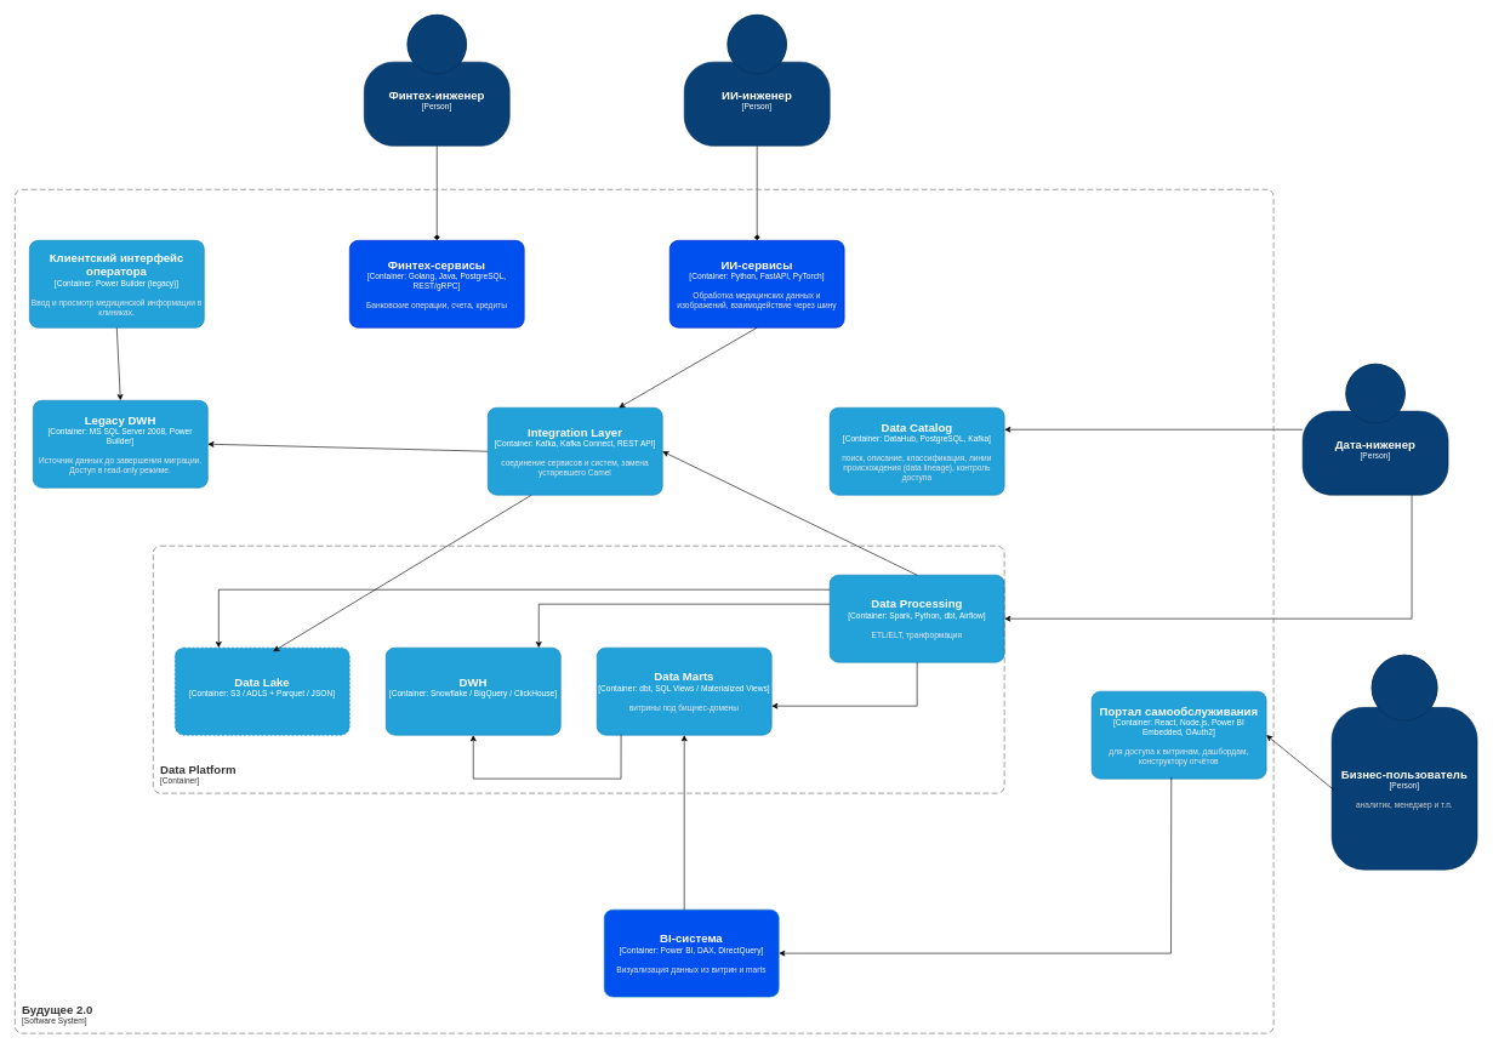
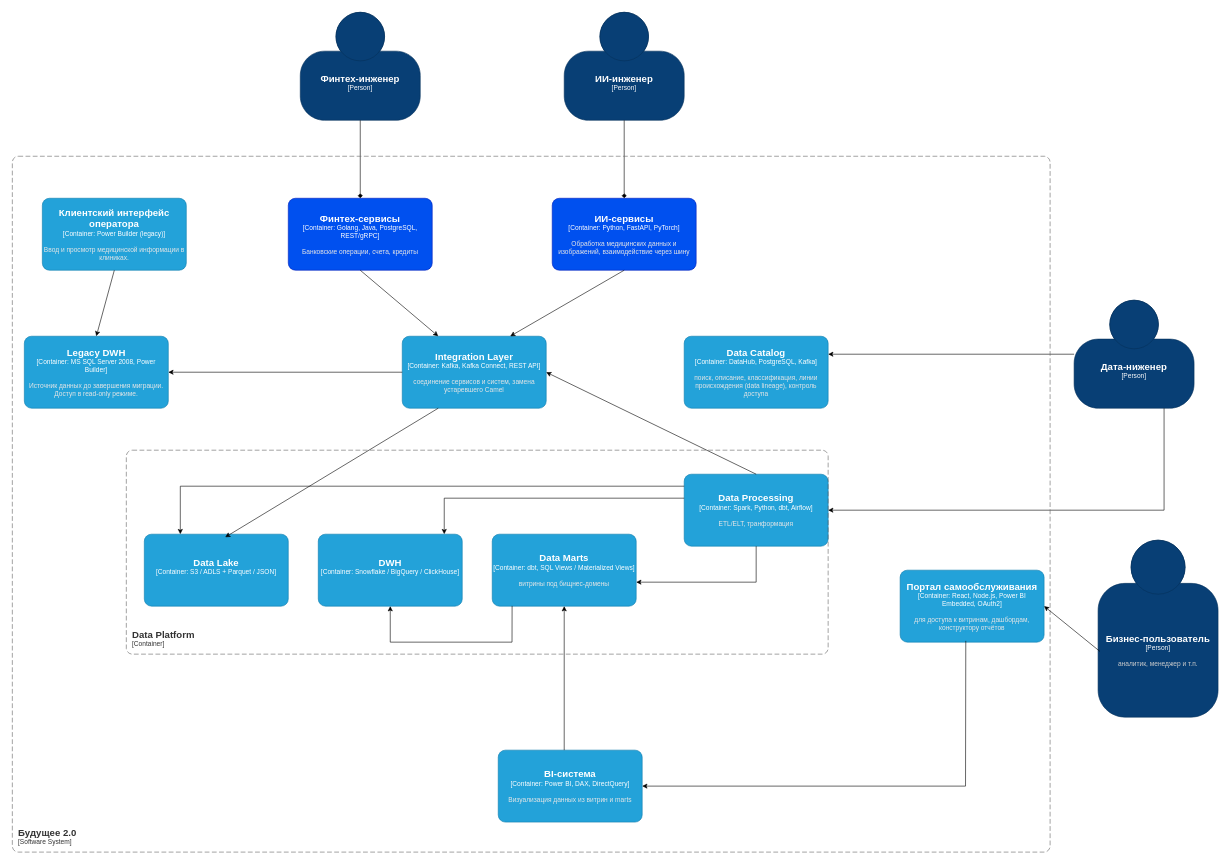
- <mxCell id="16" value="&lt;font style=&quot;font-size: 16px&quot;&gt;&lt;b&gt;Клиентский интерфейс оператора&lt;/b&gt;&lt;/font&gt;&lt;div&gt;[Container: Power Builder (legacy)]&lt;/div&gt;&lt;br&gt;&lt;div&gt;&lt;font style=&quot;font-size: 11px&quot;&gt;&lt;font color=&quot;#E6E6E6&quot;&gt;Ввод и просмотр медицинской информации в клиниках.&lt;/font&gt;&lt;/div&gt;" style="rounded=1;whiteSpace=wrap;html=1;fontSize=11;labelBackgroundColor=none;fillColor=#23A2D9;fontColor=#ffffff;align=center;arcSize=10;strokeColor=#0E7DAD;metaEdit=1;resizable=0;points=[[0.25,0,0],[0.5,0,0],[0.75,0,0],[1,0.25,0],[1,0.5,0],[1,0.75,0],[0.75,1,0],[0.5,1,0],[0.25,1,0],[0,0.75,0],[0,0.5,0],[0,0.25,0]];" vertex="1" parent="1"><mxGeometry x="40" y="330" width="240" height="120" as="geometry" /></mxCell>
+ <mxCell id="16" value="&lt;font style=&quot;font-size: 16px&quot;&gt;&lt;b&gt;Клиентский интерфейс оператора&lt;/b&gt;&lt;/font&gt;&lt;div&gt;[Container: Power Builder (legacy)]&lt;/div&gt;&lt;br&gt;&lt;div&gt;&lt;font style=&quot;font-size: 11px&quot;&gt;&lt;font color=&quot;#E6E6E6&quot;&gt;Ввод и просмотр медицинской информации в клиниках.&lt;/font&gt;&lt;/div&gt;" style="rounded=1;whiteSpace=wrap;html=1;fontSize=11;labelBackgroundColor=none;fillColor=#23A2D9;fontColor=#ffffff;align=center;arcSize=10;strokeColor=#0E7DAD;metaEdit=1;resizable=0;points=[[0.25,0,0],[0.5,0,0],[0.75,0,0],[1,0.25,0],[1,0.5,0],[1,0.75,0],[0.75,1,0],[0.5,1,0],[0.25,1,0],[0,0.75,0],[0,0.5,0],[0,0.25,0]];" vertex="1" parent="1"><mxGeometry x="70" y="330" width="240" height="120" as="geometry" /></mxCell>
+ <mxCell id="20" value="" style="endArrow=classic;html=1;rounded=0;exitX=0.5;exitY=1;exitDx=0;exitDy=0;exitPerimeter=0;entryX=0.25;entryY=0;entryDx=0;entryDy=0;entryPerimeter=0;" edge="1" parent="1" source="13" target="11"><mxGeometry width="50" height="50" relative="1" as="geometry"><mxPoint x="1060" y="830" as="sourcePoint" /><mxPoint x="1110" y="780" as="targetPoint" /></mxGeometry></mxCell>
- <mxCell id="14" value="&lt;font style=&quot;font-size: 16px&quot;&gt;&lt;b&gt;Legacy DWH&lt;/b&gt;&lt;/font&gt;&lt;div&gt;[Container: MS SQL Server 2008, Power Builder]&lt;/div&gt;&lt;br&gt;&lt;div&gt;&lt;font style=&quot;font-size: 11px&quot;&gt;&lt;font color=&quot;#E6E6E6&quot;&gt; Источник данных до завершения миграции. Доступ в read-only режиме.&lt;/font&gt;&lt;/div&gt;" style="rounded=1;whiteSpace=wrap;html=1;fontSize=11;labelBackgroundColor=none;fillColor=#23A2D9;fontColor=#ffffff;align=center;arcSize=10;strokeColor=#0E7DAD;metaEdit=1;resizable=0;points=[[0.25,0,0],[0.5,0,0],[0.75,0,0],[1,0.25,0],[1,0.5,0],[1,0.75,0],[0.75,1,0],[0.5,1,0],[0.25,1,0],[0,0.75,0],[0,0.5,0],[0,0.25,0]];" vertex="1" parent="1"><mxGeometry x="45" y="550" width="240" height="120" as="geometry" /></mxCell>
+ <mxCell id="14" value="&lt;font style=&quot;font-size: 16px&quot;&gt;&lt;b&gt;Legacy DWH&lt;/b&gt;&lt;/font&gt;&lt;div&gt;[Container: MS SQL Server 2008, Power Builder]&lt;/div&gt;&lt;br&gt;&lt;div&gt;&lt;font style=&quot;font-size: 11px&quot;&gt;&lt;font color=&quot;#E6E6E6&quot;&gt; Источник данных до завершения миграции. Доступ в read-only режиме.&lt;/font&gt;&lt;/div&gt;" style="rounded=1;whiteSpace=wrap;html=1;fontSize=11;labelBackgroundColor=none;fillColor=#23A2D9;fontColor=#ffffff;align=center;arcSize=10;strokeColor=#0E7DAD;metaEdit=1;resizable=0;points=[[0.25,0,0],[0.5,0,0],[0.75,0,0],[1,0.25,0],[1,0.5,0],[1,0.75,0],[0.75,1,0],[0.5,1,0],[0.25,1,0],[0,0.75,0],[0,0.5,0],[0,0.25,0]];" vertex="1" parent="1"><mxGeometry x="40" y="560" width="240" height="120" as="geometry" /></mxCell>
- <mxCell id="6" value="&lt;font style=&quot;font-size: 16px&quot;&gt;&lt;b&gt;Data Lake&lt;/b&gt;&lt;/font&gt;&lt;div&gt;[Container: S3 / ADLS + Parquet / JSON]&lt;/div&gt;&lt;br&gt;&lt;div&gt;&lt;font style=&quot;font-size: 11px&quot;&gt;&lt;font color=&quot;#E6E6E6&quot;&gt;&lt;/font&gt;&lt;/div&gt;" style="rounded=1;whiteSpace=wrap;html=1;fontSize=11;labelBackgroundColor=none;fillColor=#23A2D9;fontColor=#ffffff;align=center;arcSize=10;strokeColor=#0E7DAD;metaEdit=1;resizable=0;points=[[0.25,0,0],[0.5,0,0],[0.75,0,0],[1,0.25,0],[1,0.5,0],[1,0.75,0],[0.75,1,0],[0.5,1,0],[0.25,1,0],[0,0.75,0],[0,0.5,0],[0,0.25,0]];dashed=1;" vertex="1" parent="1"><mxGeometry x="240" y="890" width="240" height="120" as="geometry" /></mxCell>
+ <mxCell id="6" value="&lt;font style=&quot;font-size: 16px&quot;&gt;&lt;b&gt;Data Lake&lt;/b&gt;&lt;/font&gt;&lt;div&gt;[Container: S3 / ADLS + Parquet / JSON]&lt;/div&gt;&lt;br&gt;&lt;div&gt;&lt;font style=&quot;font-size: 11px&quot;&gt;&lt;font color=&quot;#E6E6E6&quot;&gt;&lt;/font&gt;&lt;/div&gt;" style="rounded=1;whiteSpace=wrap;html=1;fontSize=11;labelBackgroundColor=none;fillColor=#23A2D9;fontColor=#ffffff;align=center;arcSize=10;strokeColor=#0E7DAD;metaEdit=1;resizable=0;points=[[0.25,0,0],[0.5,0,0],[0.75,0,0],[1,0.25,0],[1,0.5,0],[1,0.75,0],[0.75,1,0],[0.5,1,0],[0.25,1,0],[0,0.75,0],[0,0.5,0],[0,0.25,0]];" vertex="1" parent="1"><mxGeometry x="240" y="890" width="240" height="120" as="geometry" /></mxCell>
- <mxCell id="15" value="&lt;font style=&quot;font-size: 16px&quot;&gt;&lt;b&gt;BI-система&lt;/b&gt;&lt;/font&gt;&lt;div&gt;[Container: Power BI, DAX, DirectQuery]&lt;/div&gt;&lt;br&gt;&lt;div&gt;&lt;font style=&quot;font-size: 11px&quot;&gt;&lt;font color=&quot;#E6E6E6&quot;&gt;Визуализация данных из витрин и marts&lt;/font&gt;&lt;/div&gt;" style="rounded=1;whiteSpace=wrap;html=1;fontSize=11;labelBackgroundColor=none;fillColor=#0050ef;fontColor=#ffffff;align=center;arcSize=10;strokeColor=#0E7DAD;metaEdit=1;resizable=0;points=[[0.25,0,0],[0.5,0,0],[0.75,0,0],[1,0.25,0],[1,0.5,0],[1,0.75,0],[0.75,1,0],[0.5,1,0],[0.25,1,0],[0,0.75,0],[0,0.5,0],[0,0.25,0]];" vertex="1" parent="1"><mxGeometry x="830" y="1250" width="240" height="120" as="geometry" /></mxCell>
+ <mxCell id="15" value="&lt;font style=&quot;font-size: 16px&quot;&gt;&lt;b&gt;BI-система&lt;/b&gt;&lt;/font&gt;&lt;div&gt;[Container: Power BI, DAX, DirectQuery]&lt;/div&gt;&lt;br&gt;&lt;div&gt;&lt;font style=&quot;font-size: 11px&quot;&gt;&lt;font color=&quot;#E6E6E6&quot;&gt;Визуализация данных из витрин и marts&lt;/font&gt;&lt;/div&gt;" style="rounded=1;whiteSpace=wrap;html=1;fontSize=11;labelBackgroundColor=none;fillColor=#23A2D9;fontColor=#ffffff;align=center;arcSize=10;strokeColor=#0E7DAD;metaEdit=1;resizable=0;points=[[0.25,0,0],[0.5,0,0],[0.75,0,0],[1,0.25,0],[1,0.5,0],[1,0.75,0],[0.75,1,0],[0.5,1,0],[0.25,1,0],[0,0.75,0],[0,0.5,0],[0,0.25,0]];" vertex="1" parent="1"><mxGeometry x="830" y="1250" width="240" height="120" as="geometry" /></mxCell>
